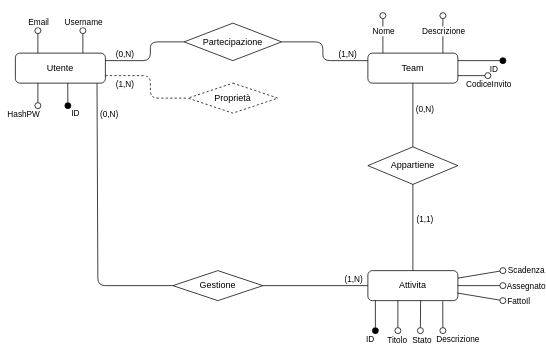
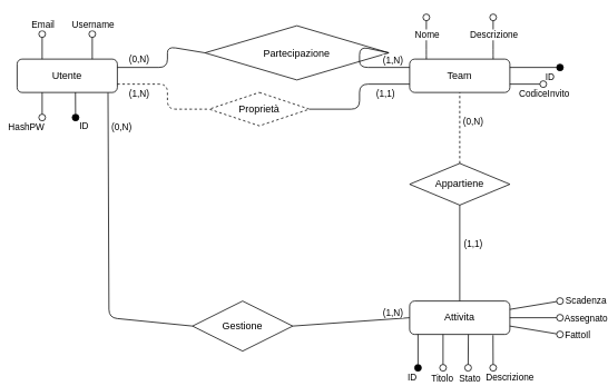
- <mxCell id="16" value="Partecipazione" style="rhombus;whiteSpace=wrap;html=1;" parent="1" vertex="1"><mxGeometry x="245" y="30" width="130" height="50" as="geometry" /></mxCell>
+ <mxCell id="16" value="Partecipazione" style="rhombus;whiteSpace=wrap;html=1;" parent="1" vertex="1"><mxGeometry x="245" y="30" width="220" height="65" as="geometry" /></mxCell>
+ <mxCell id="31" value="" style="endArrow=none;html=1;entryX=0;entryY=0.75;entryDx=0;entryDy=0;exitX=1;exitY=0.5;exitDx=0;exitDy=0;" parent="1" source="28" target="10" edge="1"><mxGeometry width="50" height="50" relative="1" as="geometry"><mxPoint x="360" y="65" as="sourcePoint" /><mxPoint x="460" y="90" as="targetPoint" /><Array as="points"><mxPoint x="430" y="130" /><mxPoint x="430" y="100" /></Array></mxGeometry></mxCell>
+ <mxCell id="32" value="(1,1)" style="edgeLabel;html=1;align=center;verticalAlign=middle;resizable=0;points=[];" parent="31" vertex="1" connectable="0"><mxGeometry x="0.212" y="-3" relative="1" as="geometry"><mxPoint x="29" y="7" as="offset" /></mxGeometry></mxCell>
- <mxCell id="26" value="" style="endArrow=none;html=1;exitX=0.5;exitY=0;exitDx=0;exitDy=0;entryX=0.5;entryY=1;entryDx=0;entryDy=0;" parent="1" source="15" target="10" edge="1"><mxGeometry width="50" height="50" relative="1" as="geometry"><mxPoint x="350" y="170" as="sourcePoint" /><mxPoint x="400" y="120" as="targetPoint" /></mxGeometry></mxCell>
+ <mxCell id="26" value="" style="endArrow=none;html=1;exitX=0.5;exitY=0;exitDx=0;exitDy=0;entryX=0.5;entryY=1;entryDx=0;entryDy=0;dashed=1;" parent="1" source="15" target="10" edge="1"><mxGeometry width="50" height="50" relative="1" as="geometry"><mxPoint x="350" y="170" as="sourcePoint" /><mxPoint x="400" y="120" as="targetPoint" /></mxGeometry></mxCell>
- <mxCell id="17" value="Gestione" style="rhombus;whiteSpace=wrap;html=1;" parent="1" vertex="1"><mxGeometry x="230" y="360" width="120" height="40" as="geometry" /></mxCell>
+ <mxCell id="17" value="Gestione" style="rhombus;whiteSpace=wrap;html=1;" parent="1" vertex="1"><mxGeometry x="230" y="360" width="120" height="60" as="geometry" /></mxCell>
